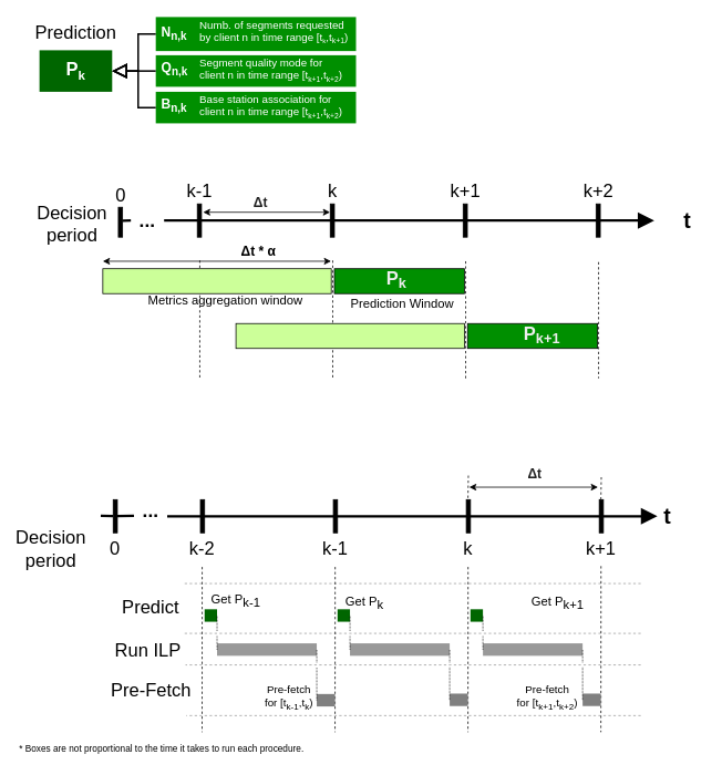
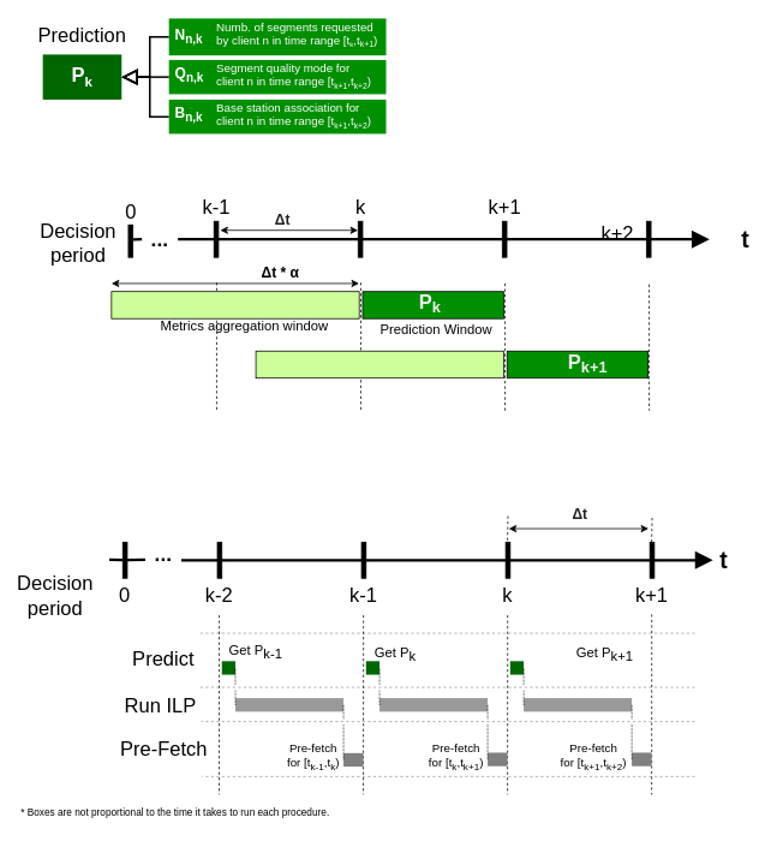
- <mxCell id="69" value="k+2" style="text;html=1;strokeColor=none;fillColor=none;align=center;verticalAlign=middle;whiteSpace=wrap;rounded=0;fontSize=22;" parent="1" vertex="1"><mxGeometry x="699.5" y="220" width="40" height="20" as="geometry" /></mxCell>
+ <mxCell id="69" value="k+2" style="text;html=1;strokeColor=none;fillColor=none;align=center;verticalAlign=middle;whiteSpace=wrap;rounded=0;fontSize=22;" parent="1" vertex="1"><mxGeometry x="664.5" y="250" width="40" height="20" as="geometry" /></mxCell>
+ <mxCell id="48" value="Pre-fetch for&lt;span style=&quot;font-size: 13px ; text-align: left&quot;&gt;&lt;font color=&quot;#ffffff&quot; style=&quot;font-size: 13px&quot;&gt;&amp;nbsp;&lt;/font&gt;[t&lt;sub&gt;k&lt;/sub&gt;&lt;/span&gt;&lt;span style=&quot;font-size: 13px ; text-align: left&quot;&gt;,t&lt;sub&gt;k+1&lt;/sub&gt;&lt;/span&gt;&lt;span style=&quot;font-size: 13px ; text-align: left&quot;&gt;)&lt;/span&gt;" style="text;html=1;strokeColor=none;fillColor=none;align=center;verticalAlign=middle;whiteSpace=wrap;rounded=0;fontSize=13;" parent="1" vertex="1"><mxGeometry x="470.75" y="830" width="70" height="20" as="geometry" /></mxCell>
